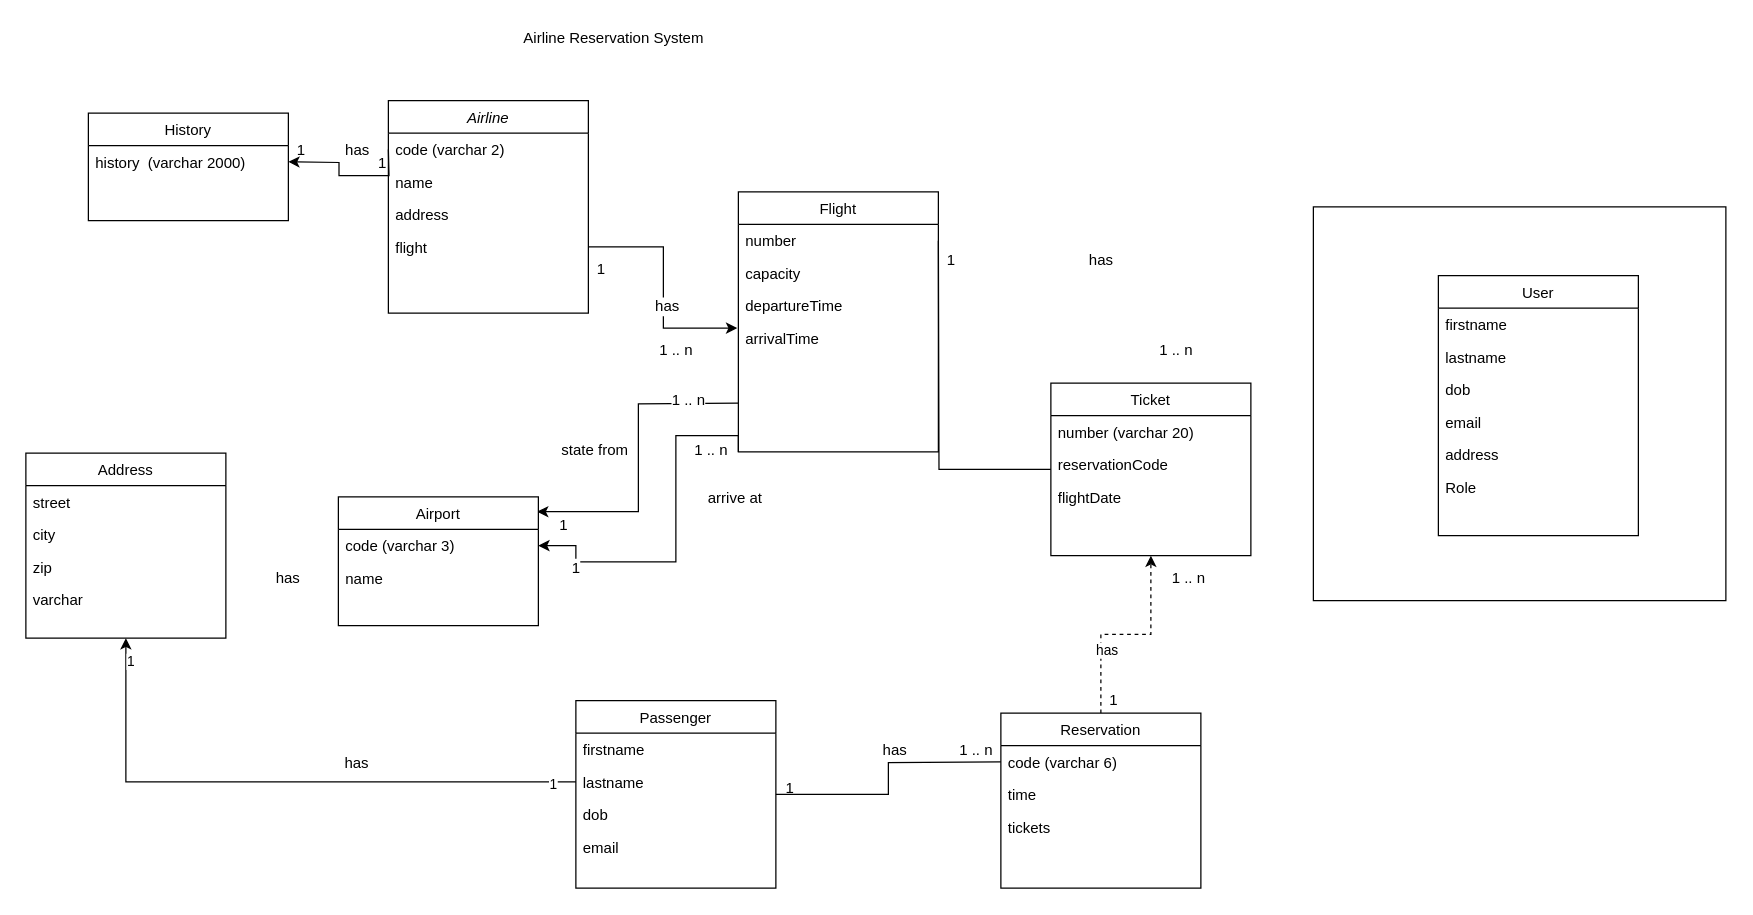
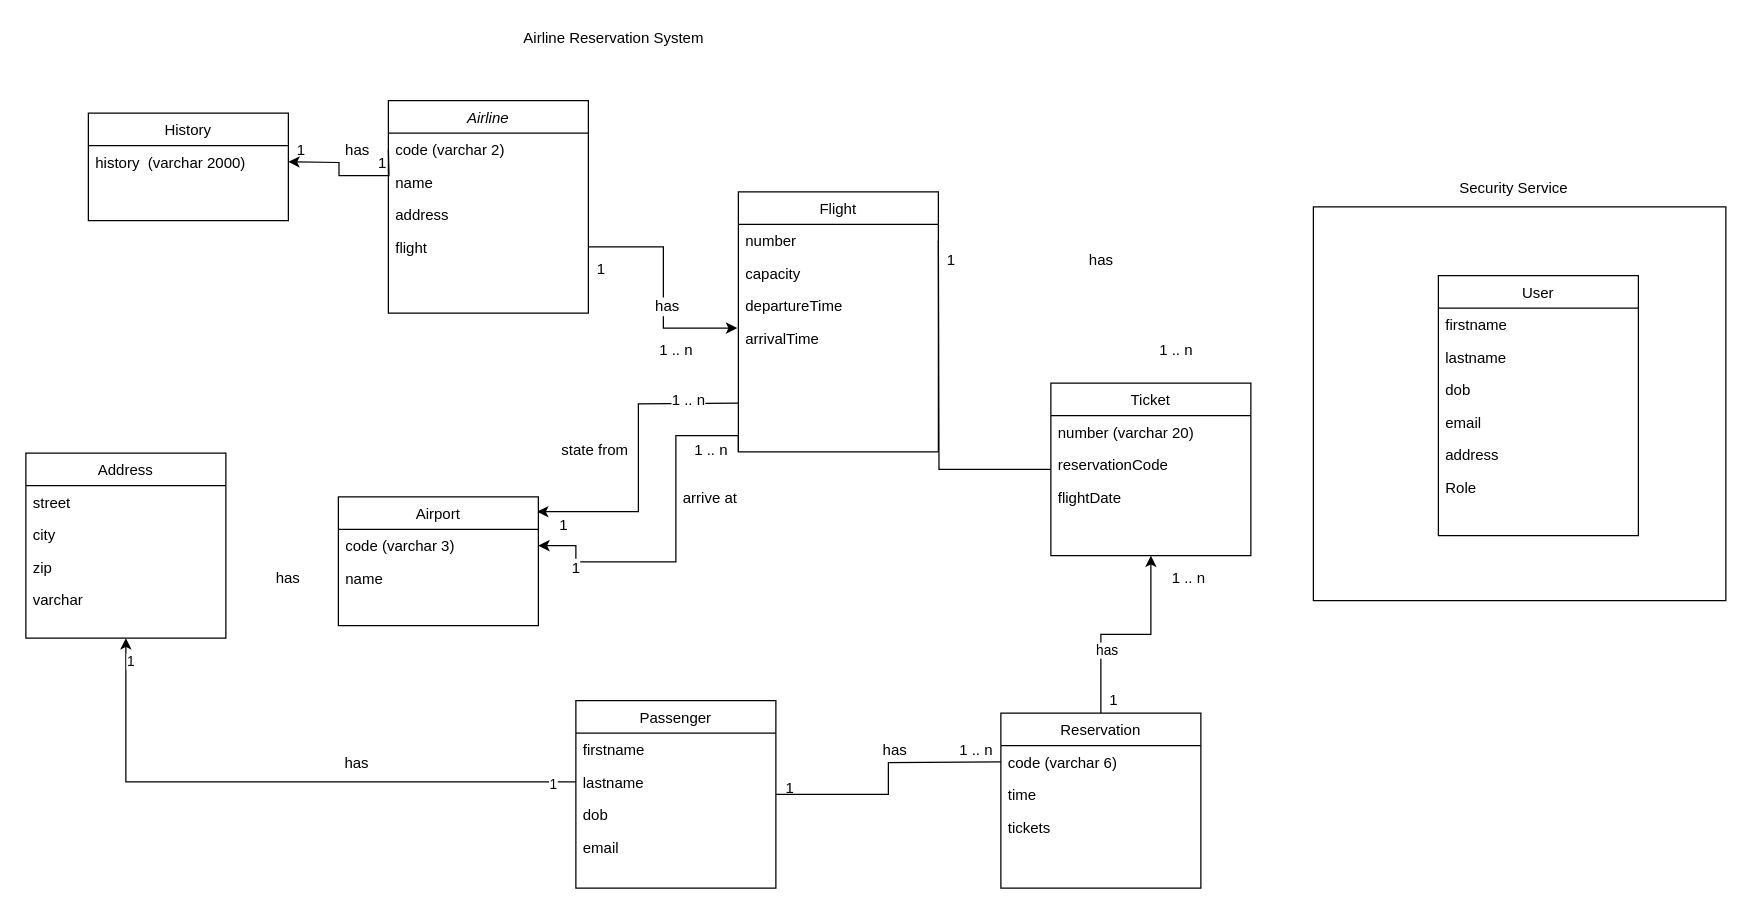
+ <mxCell id="57" value="Security Service" style="text;html=1;align=center;verticalAlign=middle;resizable=0;points=[];autosize=1;" vertex="1" parent="1"><mxGeometry x="1160" y="140" width="100" height="20" as="geometry" /></mxCell>
- <mxCell id="44" value="arrive at" style="text;align=left;verticalAlign=top;spacingLeft=4;spacingRight=4;overflow=hidden;rotatable=0;points=[[0,0.5],[1,0.5]];portConstraint=eastwest;rounded=0;shadow=0;html=0;" vertex="1" parent="1"><mxGeometry x="560" y="384" width="160" height="26" as="geometry" /></mxCell>
+ <mxCell id="44" value="arrive at" style="text;align=left;verticalAlign=top;spacingLeft=4;spacingRight=4;overflow=hidden;rotatable=0;points=[[0,0.5],[1,0.5]];portConstraint=eastwest;rounded=0;shadow=0;html=0;" vertex="1" parent="1"><mxGeometry x="540" y="384" width="160" height="26" as="geometry" /></mxCell>
- <mxCell id="24" style="edgeStyle=orthogonalEdgeStyle;rounded=0;orthogonalLoop=1;jettySize=auto;html=1;startArrow=none;startFill=0;endArrow=classic;endFill=1;entryX=0.5;entryY=1;entryDx=0;entryDy=0;dashed=1;" parent="1" source="39" target="30" edge="1"><mxGeometry relative="1" as="geometry" /></mxCell>
+ <mxCell id="24" style="edgeStyle=orthogonalEdgeStyle;rounded=0;orthogonalLoop=1;jettySize=auto;html=1;startArrow=none;startFill=0;endArrow=classic;endFill=1;entryX=0.5;entryY=1;entryDx=0;entryDy=0;" parent="1" source="39" target="30" edge="1"><mxGeometry relative="1" as="geometry" /></mxCell>
